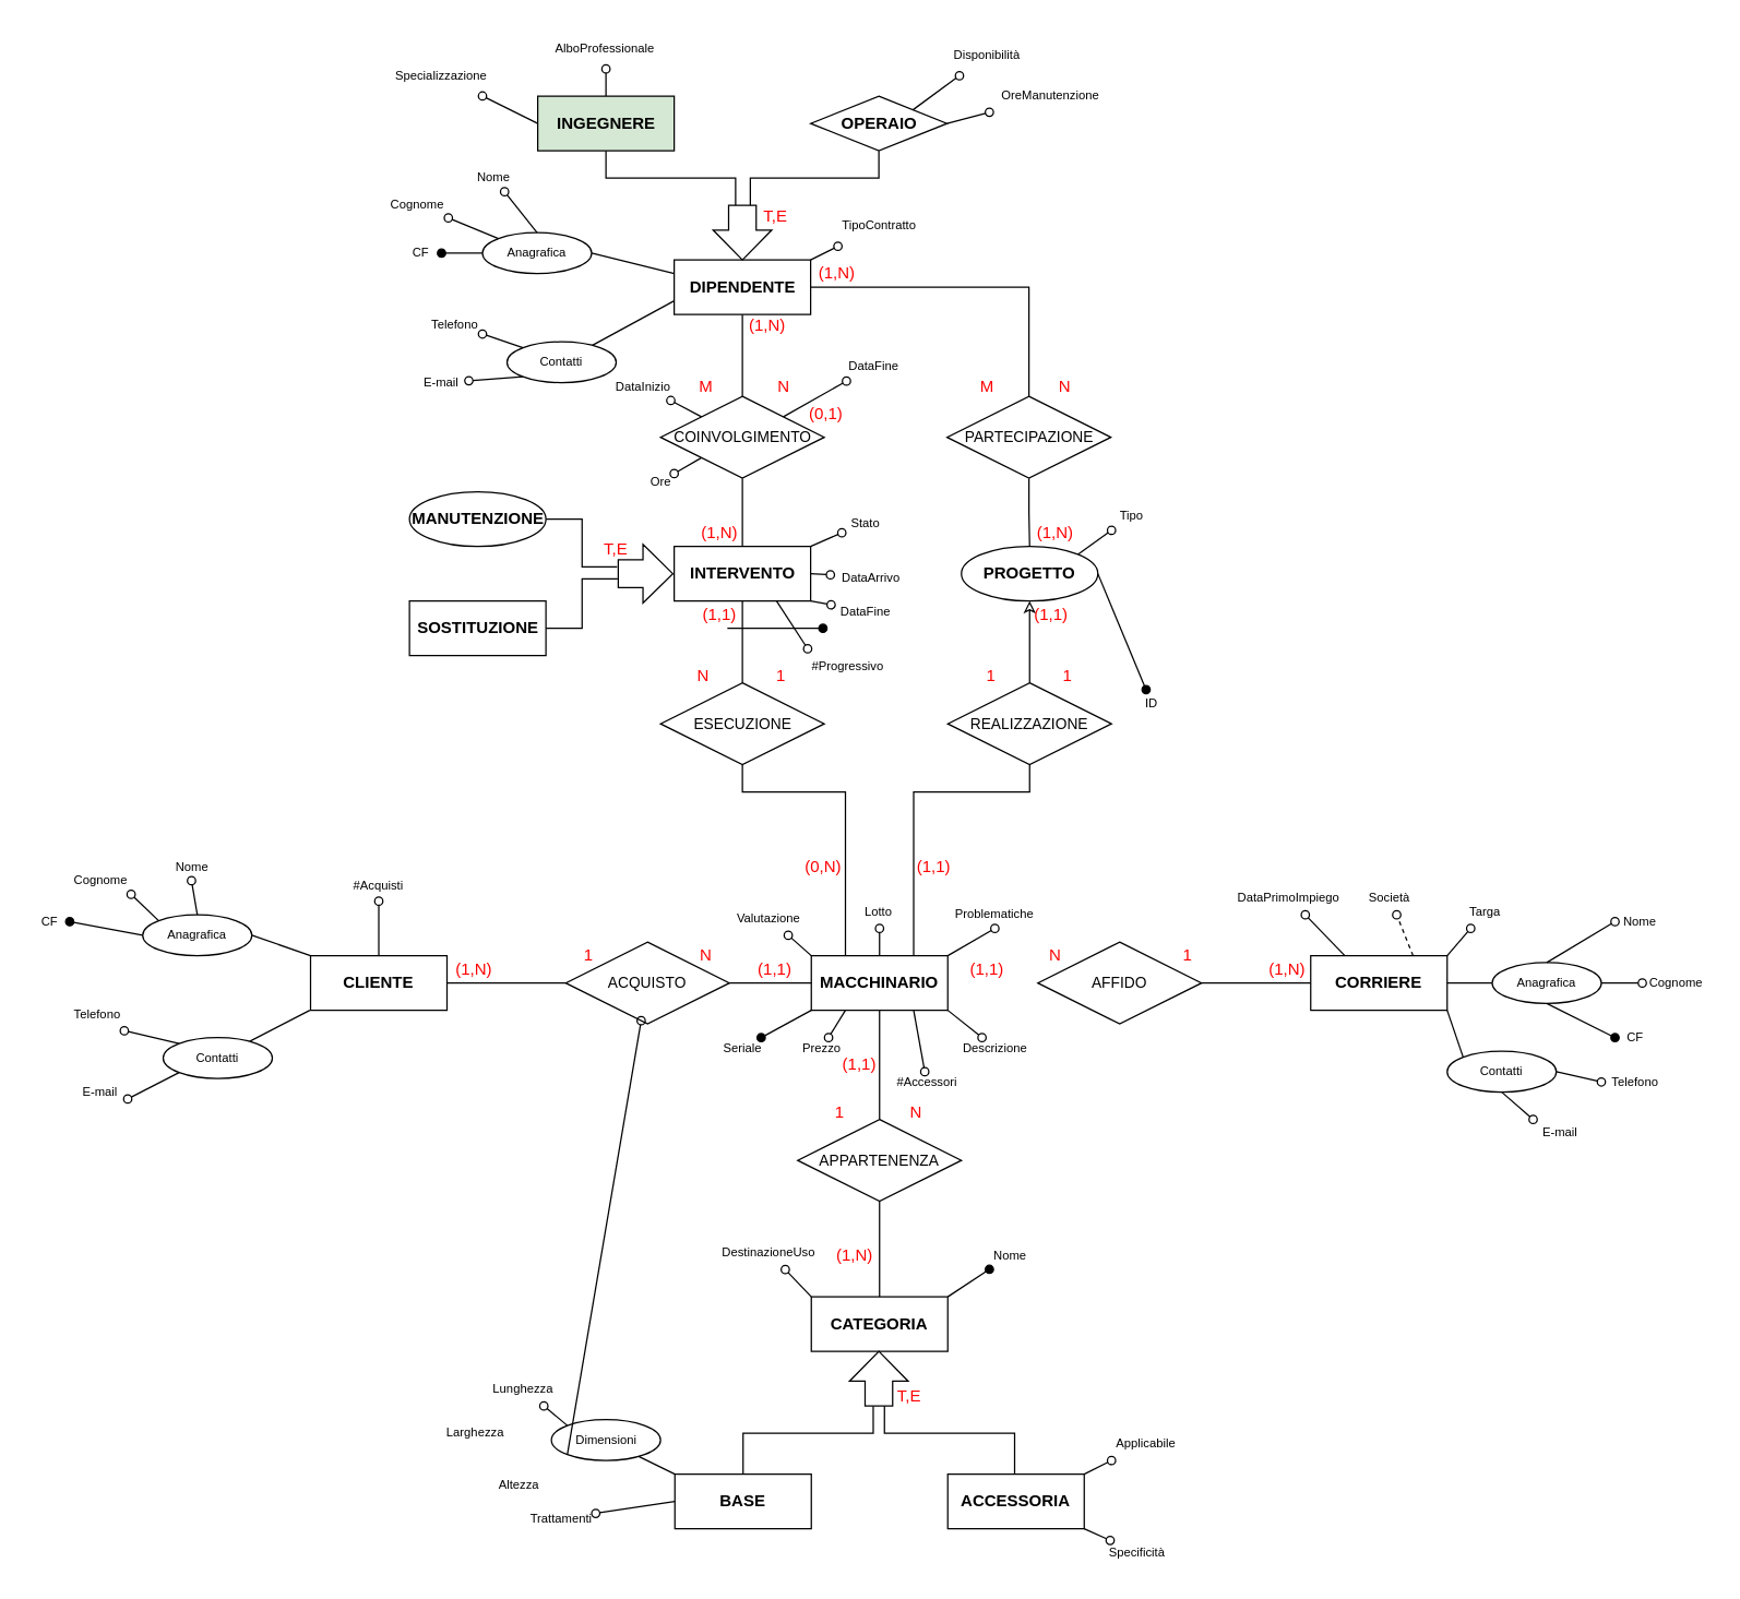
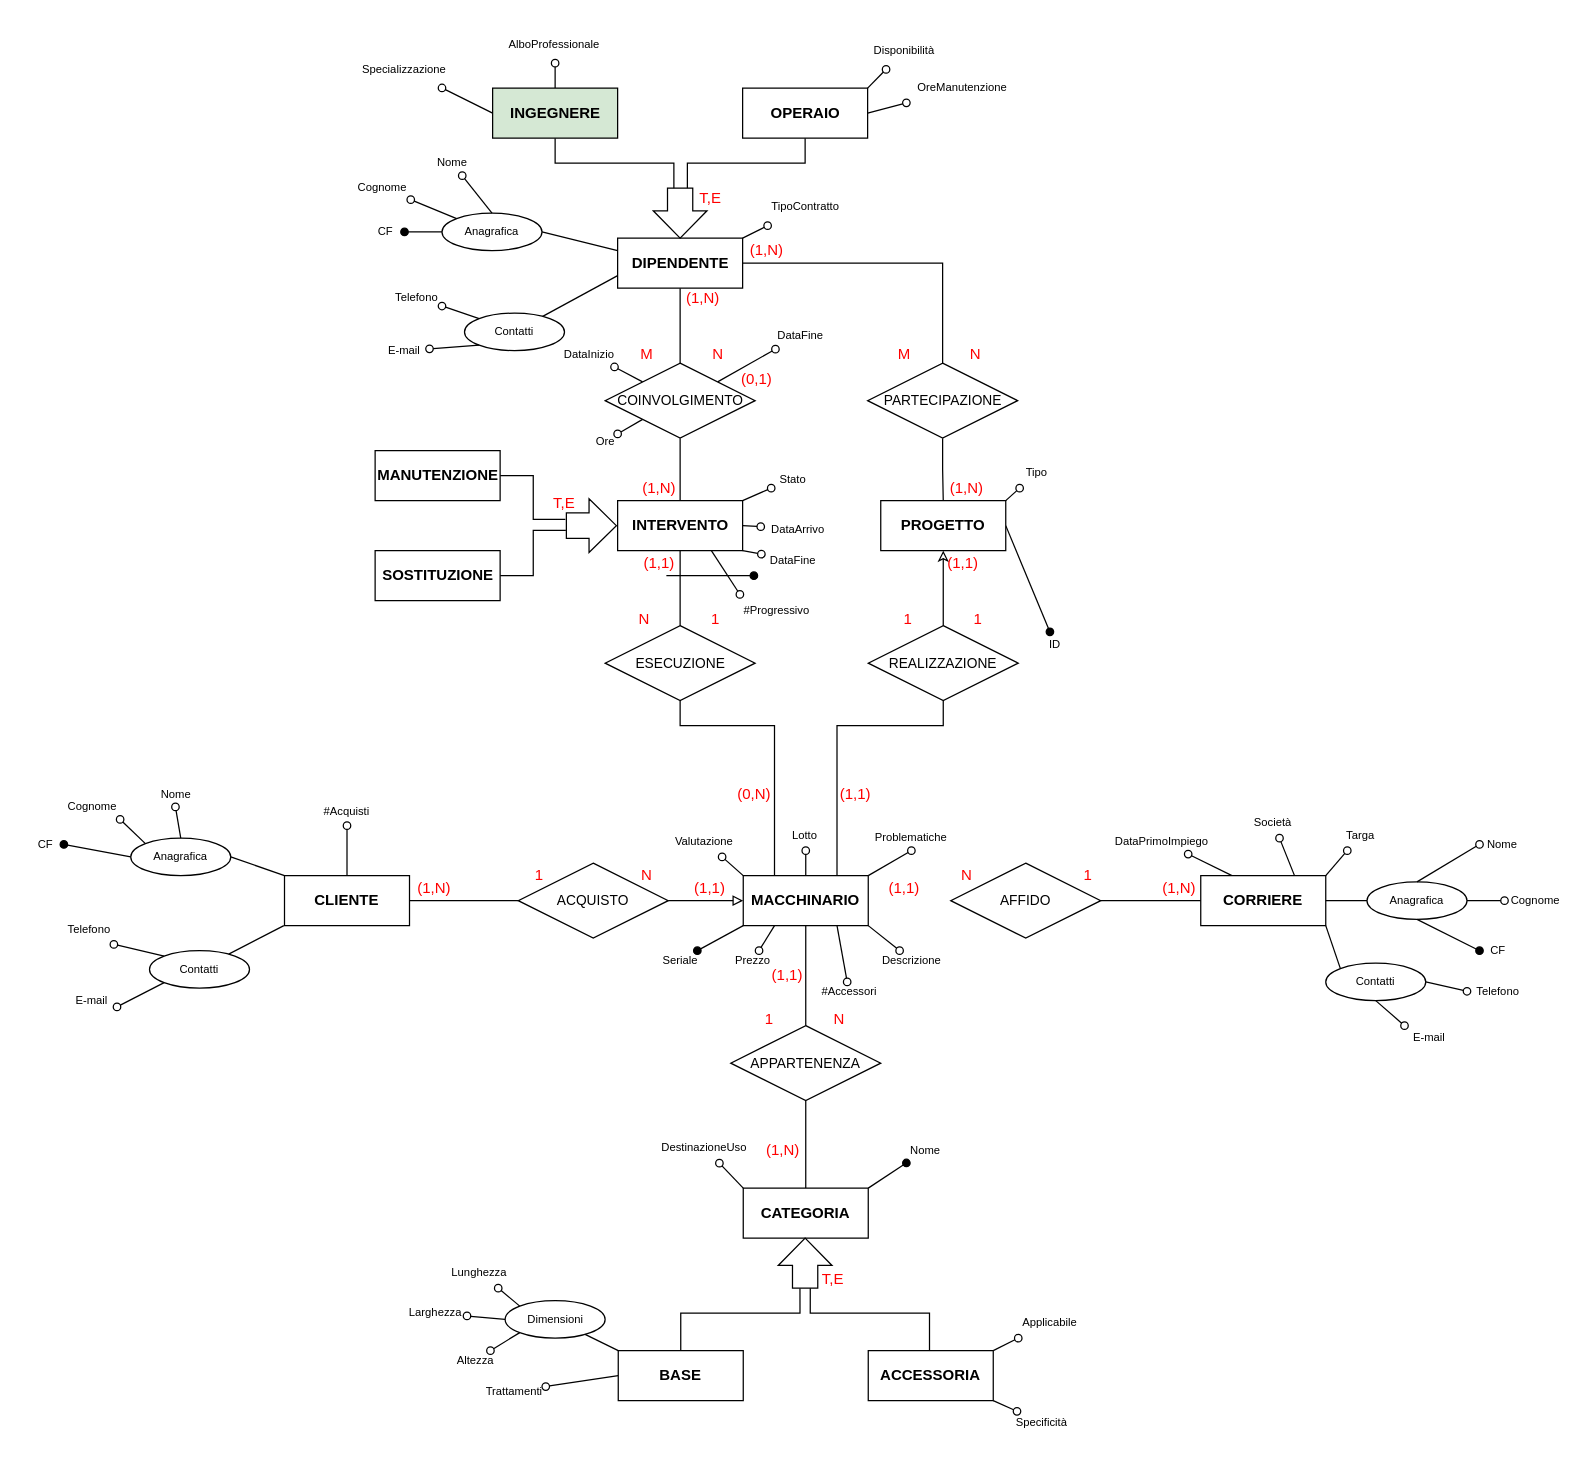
- <mxCell id="35" value="&lt;b&gt;OPERAIO&lt;/b&gt;" style="rhombus;whiteSpace=wrap;html=1;align=center;" parent="1" vertex="1"><mxGeometry x="593.5" y="70" width="100" height="40" as="geometry" /></mxCell>
+ <mxCell id="35" value="&lt;b&gt;OPERAIO&lt;/b&gt;" style="whiteSpace=wrap;html=1;align=center;" parent="1" vertex="1"><mxGeometry x="593.5" y="70" width="100" height="40" as="geometry" /></mxCell>
- <mxCell id="61" value="&lt;b&gt;MANUTENZIONE&lt;/b&gt;" style="ellipse;whiteSpace=wrap;html=1;align=center;" parent="1" vertex="1"><mxGeometry x="299.5" y="360" width="100" height="40" as="geometry" /></mxCell>
+ <mxCell id="61" value="&lt;b&gt;MANUTENZIONE&lt;/b&gt;" style="whiteSpace=wrap;html=1;align=center;" parent="1" vertex="1"><mxGeometry x="299.5" y="360" width="100" height="40" as="geometry" /></mxCell>
- <mxCell id="21" value="&lt;b&gt;PROGETTO&lt;/b&gt;" style="ellipse;whiteSpace=wrap;html=1;align=center;" parent="1" vertex="1"><mxGeometry x="704" y="400" width="100" height="40" as="geometry" /></mxCell>
+ <mxCell id="21" value="&lt;b&gt;PROGETTO&lt;/b&gt;" style="whiteSpace=wrap;html=1;align=center;" parent="1" vertex="1"><mxGeometry x="704" y="400" width="100" height="40" as="geometry" /></mxCell>
- <mxCell id="140" value="DataPrimoImpiego" style="text;html=1;strokeColor=none;fillColor=none;align=center;verticalAlign=middle;whiteSpace=wrap;rounded=0;fontSize=9;fontColor=#000000;" parent="1" vertex="1"><mxGeometry x="923" y="645" width="41.94" height="25" as="geometry" /></mxCell>
+ <mxCell id="140" value="DataPrimoImpiego" style="text;html=1;strokeColor=none;fillColor=none;align=center;verticalAlign=middle;whiteSpace=wrap;rounded=0;fontSize=9;fontColor=#000000;" parent="1" vertex="1"><mxGeometry x="908" y="660" width="41.94" height="25" as="geometry" /></mxCell>
- <mxCell id="42" style="edgeStyle=none;rounded=0;orthogonalLoop=1;jettySize=auto;html=1;exitX=0.75;exitY=0;exitDx=0;exitDy=0;fontSize=9;fontColor=#000000;endArrow=oval;endFill=0;dashed=1;" parent="1" source="44" target="141" edge="1"><mxGeometry relative="1" as="geometry"><mxPoint x="1053" y="670" as="targetPoint" /></mxGeometry></mxCell>
+ <mxCell id="42" style="edgeStyle=none;rounded=0;orthogonalLoop=1;jettySize=auto;html=1;exitX=0.75;exitY=0;exitDx=0;exitDy=0;fontSize=9;fontColor=#000000;endArrow=oval;endFill=0;" parent="1" source="44" target="141" edge="1"><mxGeometry relative="1" as="geometry"><mxPoint x="1053" y="670" as="targetPoint" /></mxGeometry></mxCell>
- <mxCell id="45" style="edgeStyle=orthogonalEdgeStyle;rounded=0;orthogonalLoop=1;jettySize=auto;html=1;exitX=1;exitY=0.5;exitDx=0;exitDy=0;endArrow=none;endFill=0;" parent="1" source="46" target="14" edge="1"><mxGeometry relative="1" as="geometry" /></mxCell>
+ <mxCell id="45" style="edgeStyle=orthogonalEdgeStyle;rounded=0;orthogonalLoop=1;jettySize=auto;html=1;exitX=1;exitY=0.5;exitDx=0;exitDy=0;endArrow=block;endFill=0;" parent="1" source="46" target="14" edge="1"><mxGeometry relative="1" as="geometry" /></mxCell>
- <mxCell id="113" style="edgeStyle=none;rounded=0;orthogonalLoop=1;jettySize=auto;html=1;exitX=0;exitY=1;exitDx=0;exitDy=0;fontSize=9;endArrow=oval;endFill=0;" parent="1" source="116" target="46" edge="1"><mxGeometry relative="1" as="geometry"><mxPoint x="393" y="1090" as="targetPoint" /></mxGeometry></mxCell>
+ <mxCell id="113" style="edgeStyle=none;rounded=0;orthogonalLoop=1;jettySize=auto;html=1;exitX=0;exitY=1;exitDx=0;exitDy=0;fontSize=9;endArrow=oval;endFill=0;" parent="1" source="116" target="119" edge="1"><mxGeometry relative="1" as="geometry"><mxPoint x="393" y="1090" as="targetPoint" /></mxGeometry></mxCell>
+ <mxCell id="114" style="edgeStyle=none;rounded=0;orthogonalLoop=1;jettySize=auto;html=1;exitX=0;exitY=0.5;exitDx=0;exitDy=0;fontSize=9;endArrow=oval;endFill=0;" parent="1" source="116" target="118" edge="1"><mxGeometry relative="1" as="geometry"><mxPoint x="383" y="1054.944" as="targetPoint" /></mxGeometry></mxCell>
